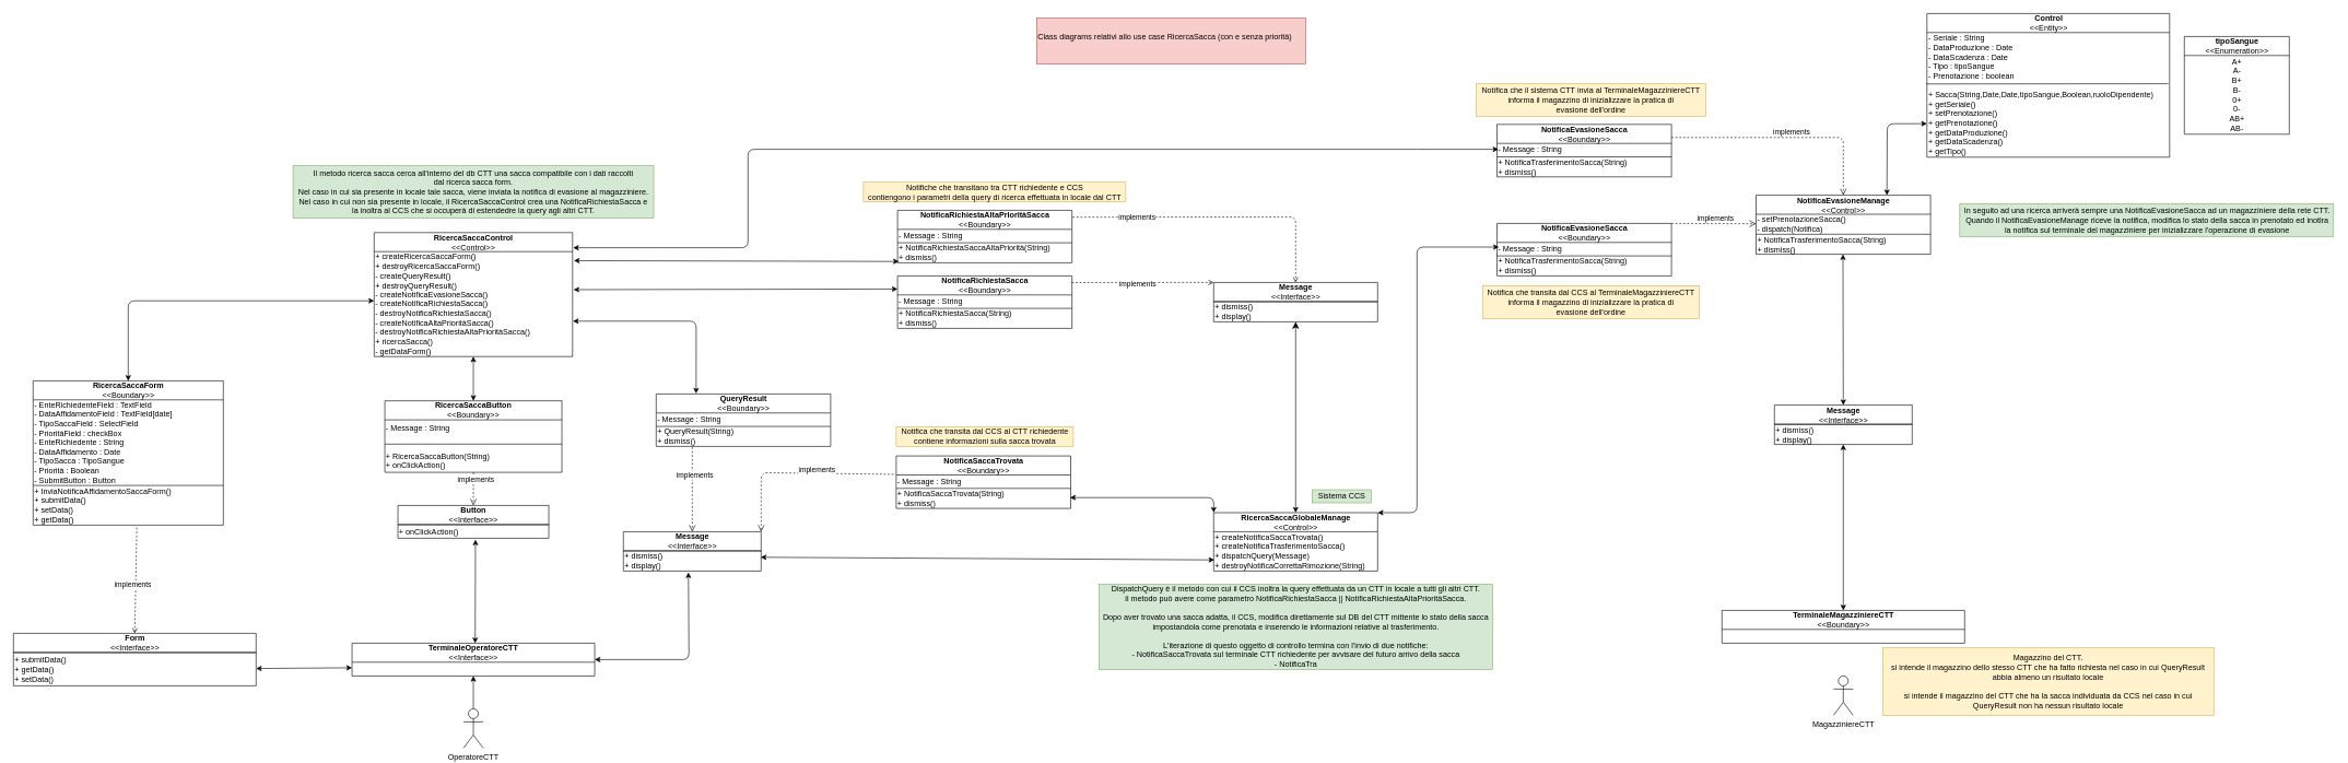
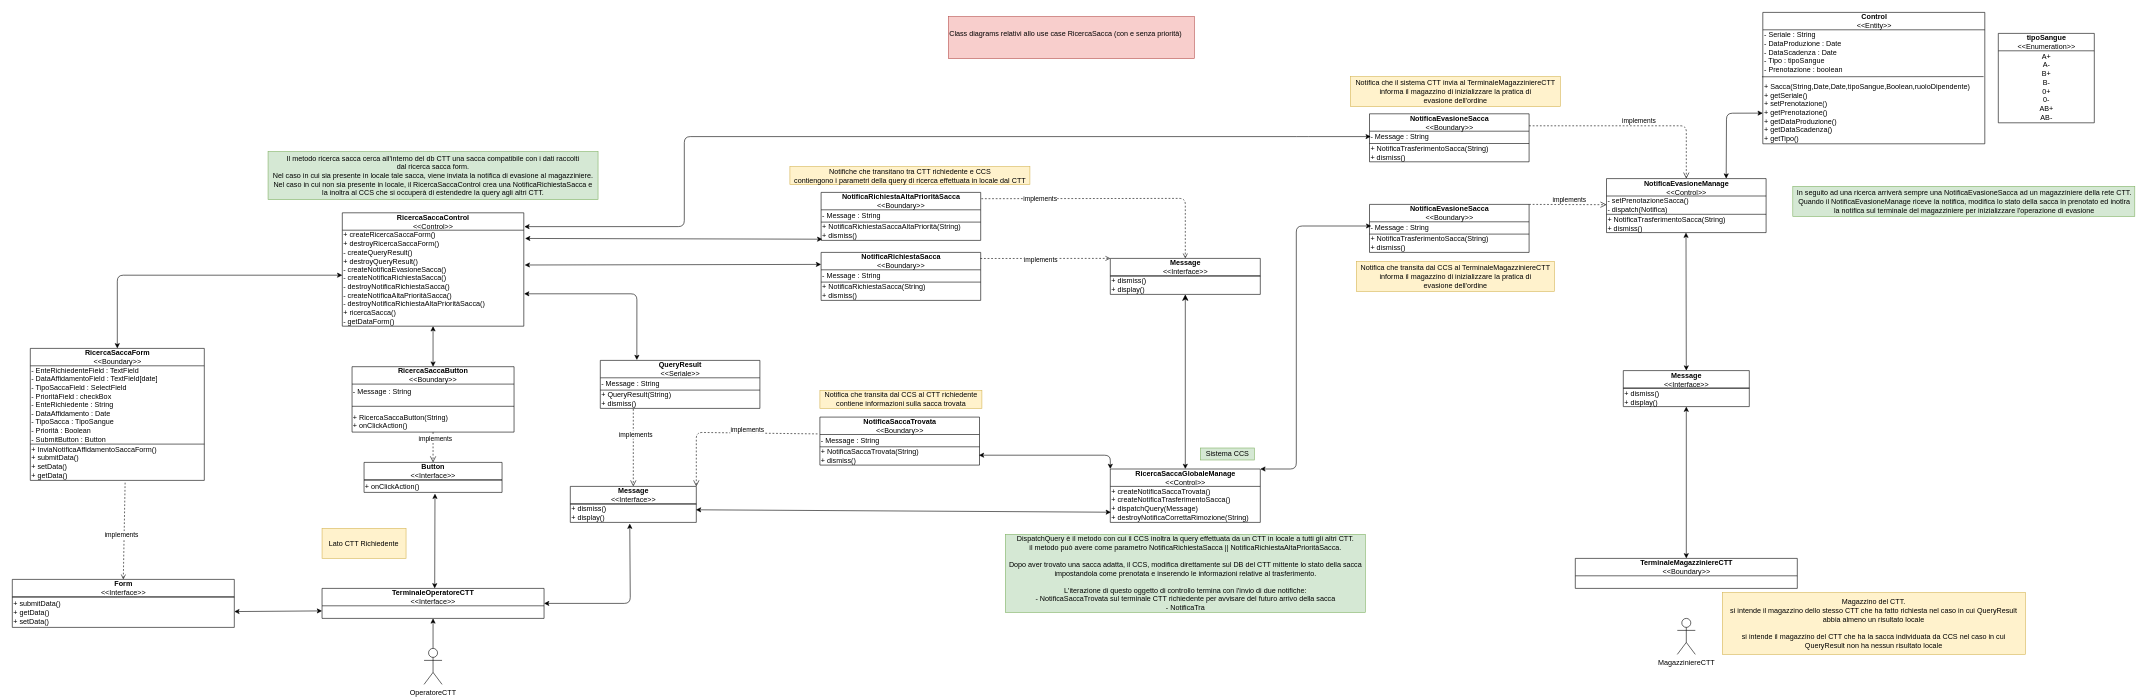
- <mxCell id="59" value="QueryResult&lt;br&gt;&lt;span style=&quot;font-weight: 400&quot;&gt;&amp;lt;&amp;lt;Boundary&amp;gt;&amp;gt;&lt;/span&gt;" style="swimlane;fontStyle=1;align=center;verticalAlign=middle;childLayout=stackLayout;horizontal=1;startSize=29;horizontalStack=0;resizeParent=1;resizeParentMax=0;resizeLast=0;collapsible=0;marginBottom=0;html=1;" parent="1" vertex="1"><mxGeometry x="1000" y="600" width="266" height="80" as="geometry" /></mxCell>
+ <mxCell id="59" value="QueryResult&lt;br&gt;&lt;span style=&quot;font-weight: 400&quot;&gt;&amp;lt;&amp;lt;Seriale&amp;gt;&amp;gt;&lt;/span&gt;" style="swimlane;fontStyle=1;align=center;verticalAlign=middle;childLayout=stackLayout;horizontal=1;startSize=29;horizontalStack=0;resizeParent=1;resizeParentMax=0;resizeLast=0;collapsible=0;marginBottom=0;html=1;" parent="1" vertex="1"><mxGeometry x="1000" y="600" width="266" height="80" as="geometry" /></mxCell>
+ <mxCell id="34" value="Lato CTT Richiedente" style="text;html=1;strokeColor=#d6b656;fillColor=#fff2cc;align=center;verticalAlign=middle;whiteSpace=wrap;rounded=0;" parent="1" vertex="1"><mxGeometry x="536.25" y="880" width="140" height="50" as="geometry" /></mxCell>
